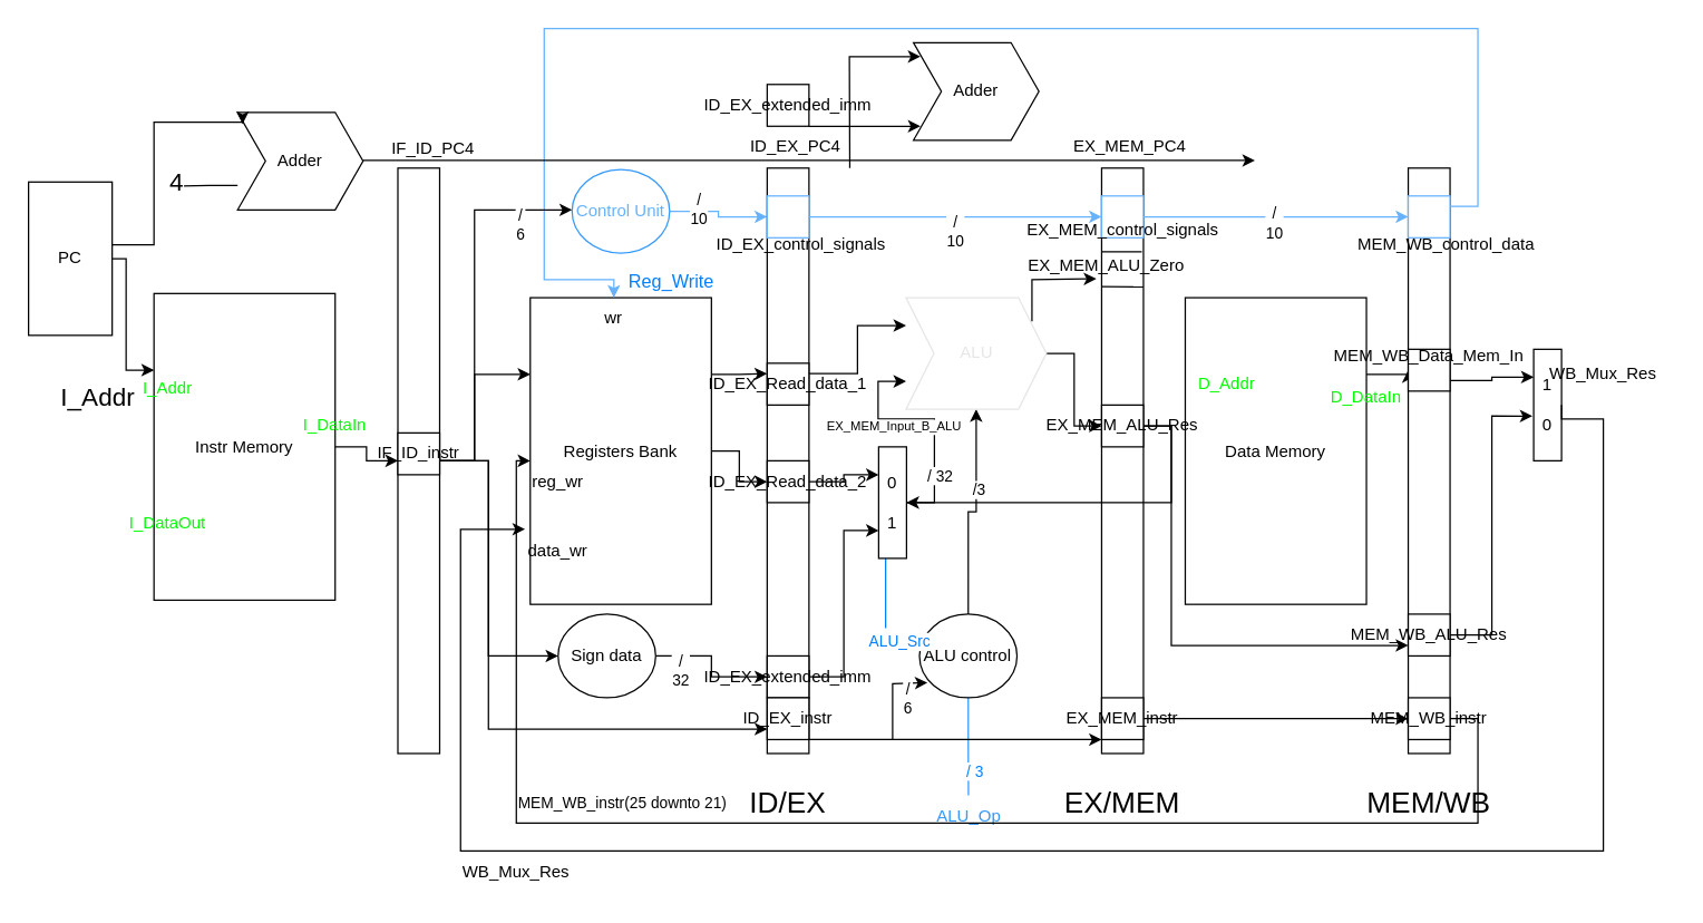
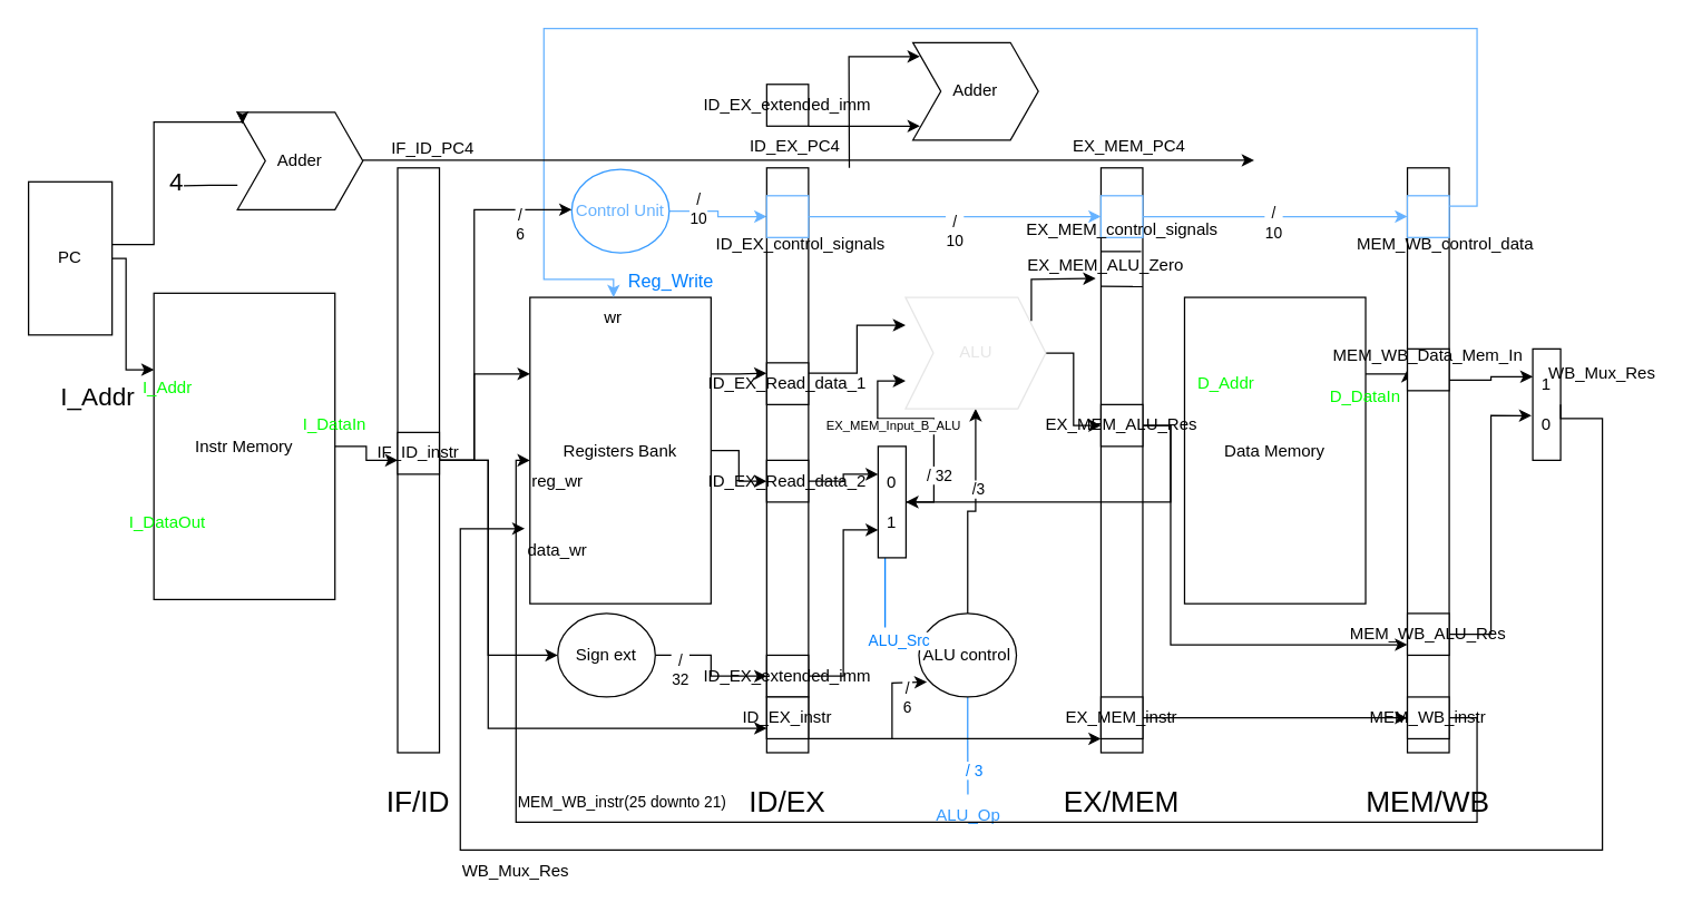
- <mxCell id="74" value="Sign data" style="ellipse;whiteSpace=wrap;html=1;" parent="1" vertex="1"><mxGeometry x="400" y="440" width="70" height="60" as="geometry" /></mxCell>
+ <mxCell id="74" value="Sign ext" style="ellipse;whiteSpace=wrap;html=1;" parent="1" vertex="1"><mxGeometry x="400" y="440" width="70" height="60" as="geometry" /></mxCell>
+ <mxCell id="22" value="&lt;font style=&quot;font-size: 21px;&quot;&gt;IF/ID&lt;/font&gt;" style="text;html=1;strokeColor=none;fillColor=none;align=center;verticalAlign=middle;whiteSpace=wrap;rounded=0;" parent="1" vertex="1"><mxGeometry x="270" y="560" width="60" height="30" as="geometry" /></mxCell>
